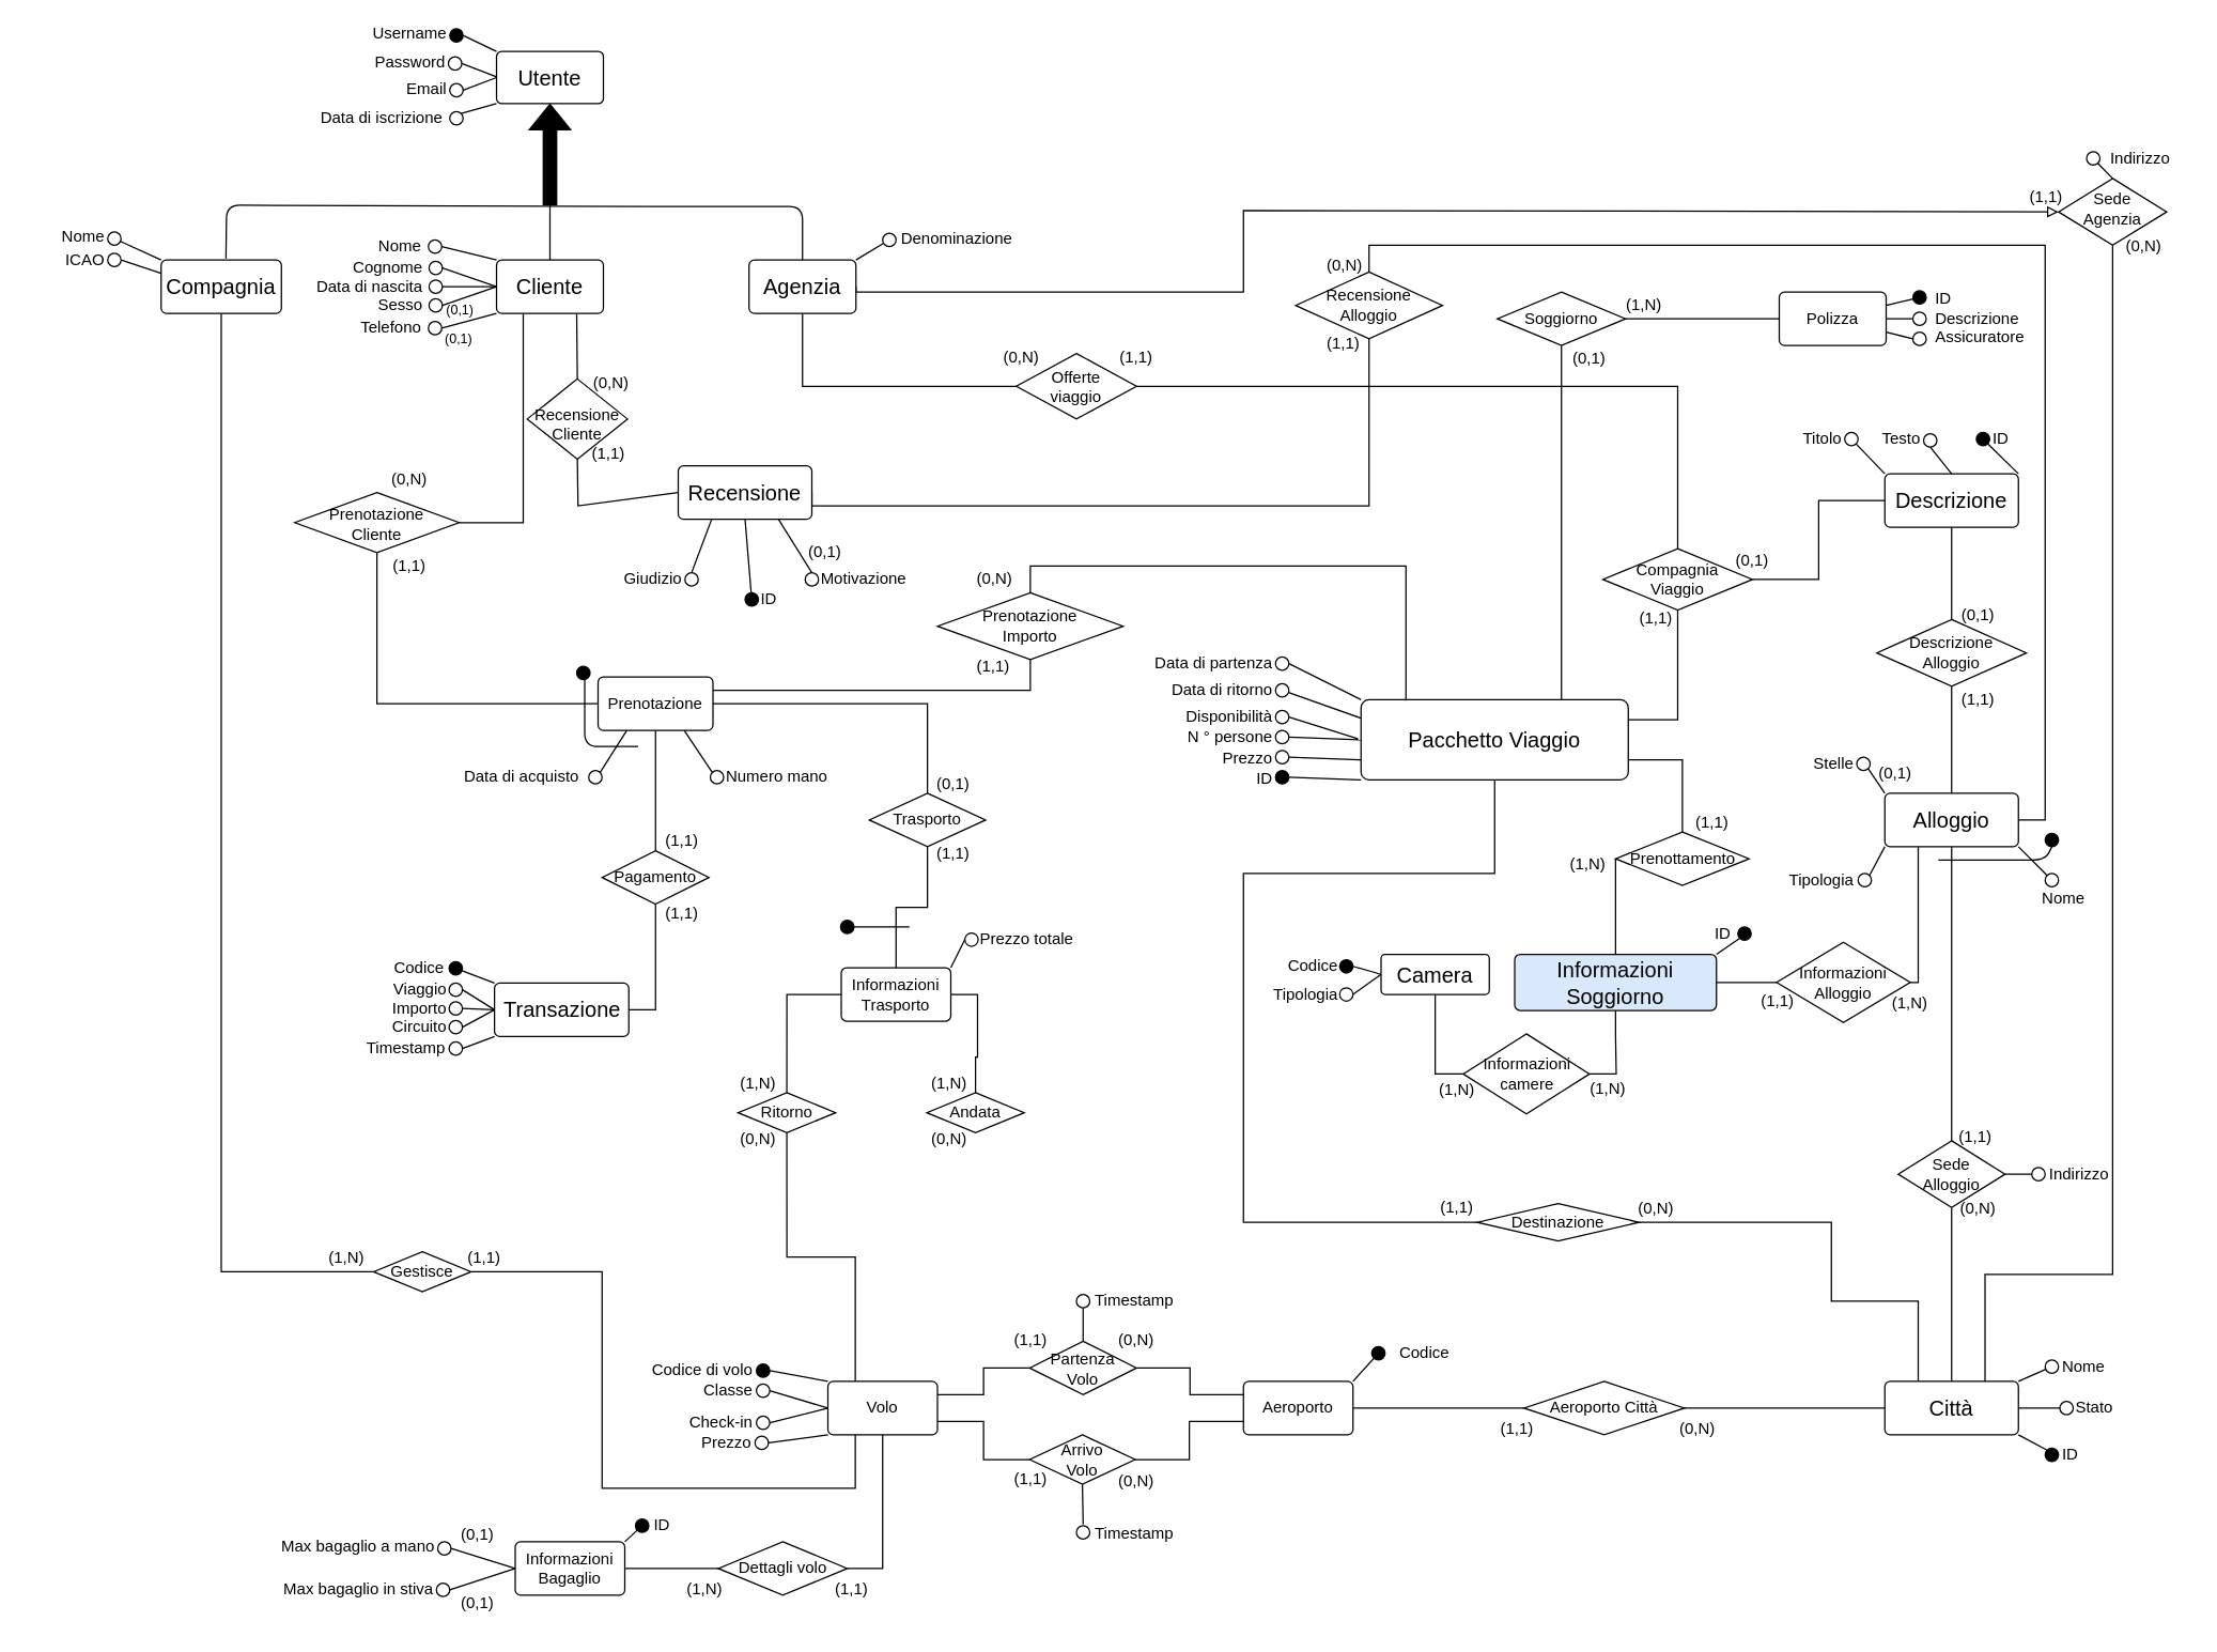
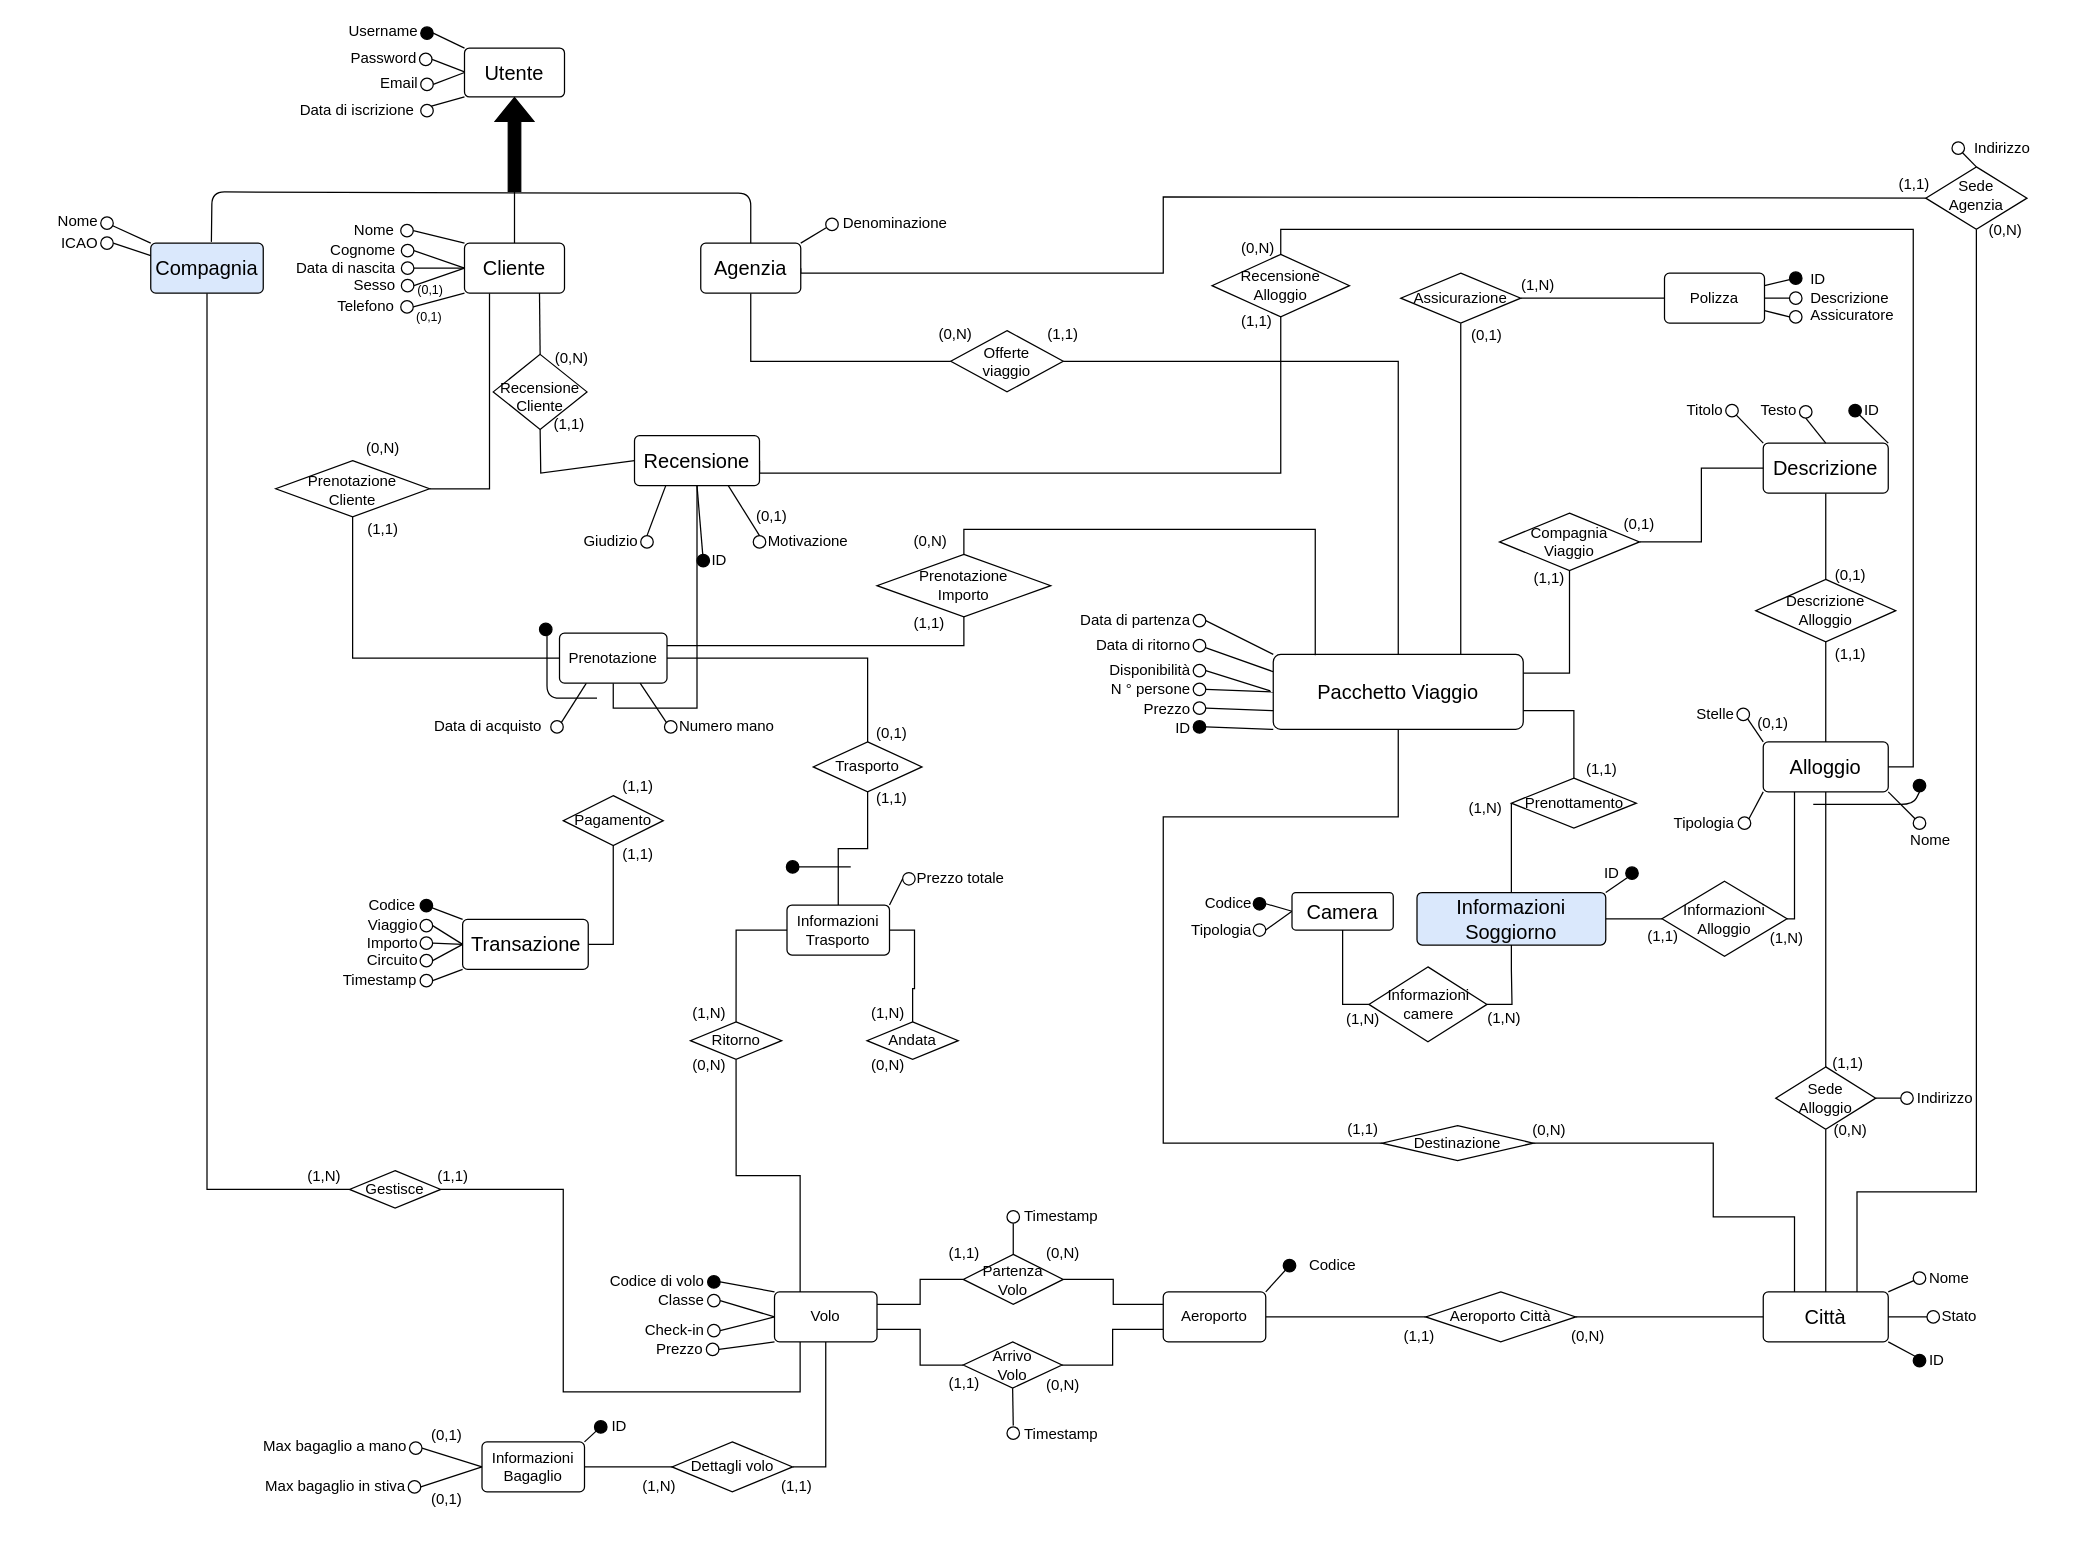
- <mxCell id="36" value="" style="edgeStyle=orthogonalEdgeStyle;rounded=0;orthogonalLoop=1;jettySize=auto;exitX=1;exitY=0.5;exitDx=0;exitDy=0;entryX=0;entryY=0.5;entryDx=0;entryDy=0;endArrow=block;endFill=0;" parent="1" source="37" target="113" edge="1"><mxGeometry relative="1" as="geometry"><mxPoint x="900" y="233" as="targetPoint" /><Array as="points"><mxPoint x="930" y="218" /><mxPoint x="930" y="157" /></Array></mxGeometry></mxCell>
+ <mxCell id="36" value="" style="edgeStyle=orthogonalEdgeStyle;rounded=0;orthogonalLoop=1;jettySize=auto;exitX=1;exitY=0.5;exitDx=0;exitDy=0;entryX=0;entryY=0.5;entryDx=0;entryDy=0;endArrow=none;endFill=0;" parent="1" source="37" target="113" edge="1"><mxGeometry relative="1" as="geometry"><mxPoint x="900" y="233" as="targetPoint" /><Array as="points"><mxPoint x="930" y="218" /><mxPoint x="930" y="157" /></Array></mxGeometry></mxCell>
- <mxCell id="287" value="Compagnia" style="rounded=1;arcSize=10;whiteSpace=wrap;align=center;fontSize=16;" parent="1" vertex="1"><mxGeometry x="120" y="194" width="90" height="40" as="geometry" /></mxCell>
+ <mxCell id="287" value="Compagnia" style="rounded=1;arcSize=10;whiteSpace=wrap;align=center;fontSize=16;fillColor=#dae8fc;" parent="1" vertex="1"><mxGeometry x="120" y="194" width="90" height="40" as="geometry" /></mxCell>
- <mxCell id="138" value="Soggiorno" style="shape=rhombus;perimeter=rhombusPerimeter;whiteSpace=wrap;align=center;fontSize=12;" parent="1" vertex="1"><mxGeometry x="1120" y="218" width="96" height="40" as="geometry" /></mxCell>
+ <mxCell id="138" value="Assicurazione" style="shape=rhombus;perimeter=rhombusPerimeter;whiteSpace=wrap;align=center;fontSize=12;" parent="1" vertex="1"><mxGeometry x="1120" y="218" width="96" height="40" as="geometry" /></mxCell>
- <mxCell id="94" value="" style="edgeStyle=orthogonalEdgeStyle;rounded=0;orthogonalLoop=1;jettySize=auto;exitX=1;exitY=0.5;exitDx=0;exitDy=0;endArrow=none;endFill=0;" parent="1" source="95" target="28" edge="1"><mxGeometry relative="1" as="geometry" /></mxCell>
+ <mxCell id="94" value="" style="edgeStyle=orthogonalEdgeStyle;rounded=0;orthogonalLoop=1;jettySize=auto;exitX=1;exitY=0.5;exitDx=0;exitDy=0;entryX=0.5;entryY=0;entryDx=0;entryDy=0;endArrow=none;endFill=0;" parent="1" source="95" target="4" edge="1"><mxGeometry relative="1" as="geometry" /></mxCell>
- <mxCell id="83" value="" style="edgeStyle=orthogonalEdgeStyle;rounded=0;orthogonalLoop=1;jettySize=auto;exitX=0.5;exitY=1;exitDx=0;exitDy=0;entryX=0.5;entryY=0;entryDx=0;entryDy=0;endArrow=none;endFill=0;" parent="1" source="85" target="151" edge="1"><mxGeometry relative="1" as="geometry"><mxPoint x="440" y="643" as="targetPoint" /></mxGeometry></mxCell>
+ <mxCell id="83" value="" style="edgeStyle=orthogonalEdgeStyle;rounded=0;orthogonalLoop=1;jettySize=auto;exitX=0.5;exitY=1;exitDx=0;exitDy=0;endArrow=none;endFill=0;" parent="1" source="85" target="72" edge="1"><mxGeometry relative="1" as="geometry"><mxPoint x="440" y="643" as="targetPoint" /></mxGeometry></mxCell>
